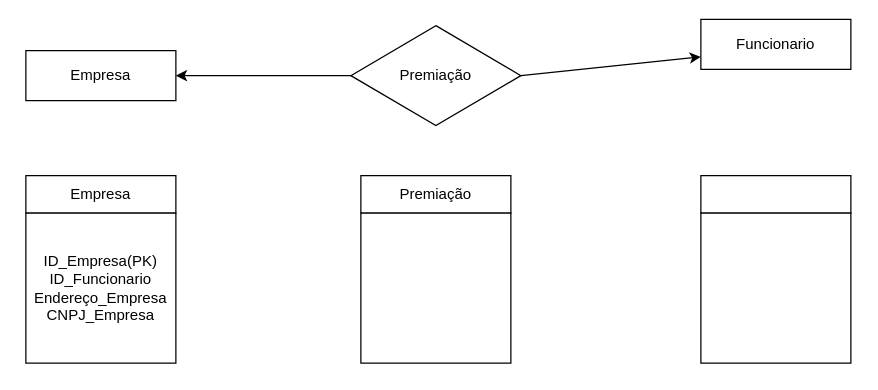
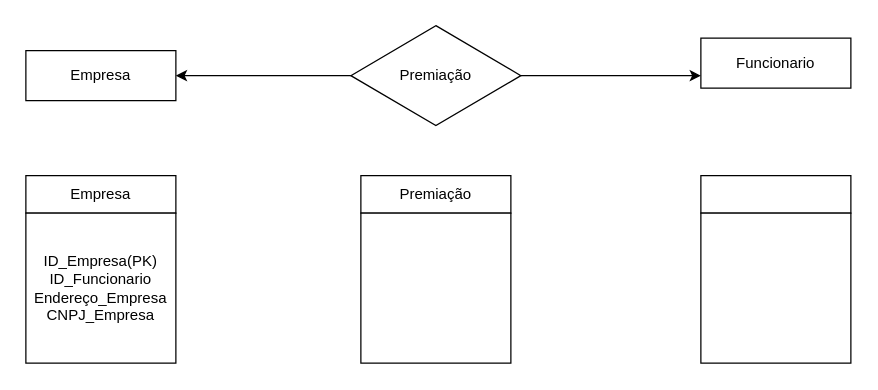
- <mxCell id="4" value="Funcionario" style="rounded=0;whiteSpace=wrap;html=1;" vertex="1" parent="1"><mxGeometry x="560" y="15" width="120" height="40" as="geometry" /></mxCell>
+ <mxCell id="4" value="Funcionario" style="rounded=0;whiteSpace=wrap;html=1;" vertex="1" parent="1"><mxGeometry x="560" y="30" width="120" height="40" as="geometry" /></mxCell>
